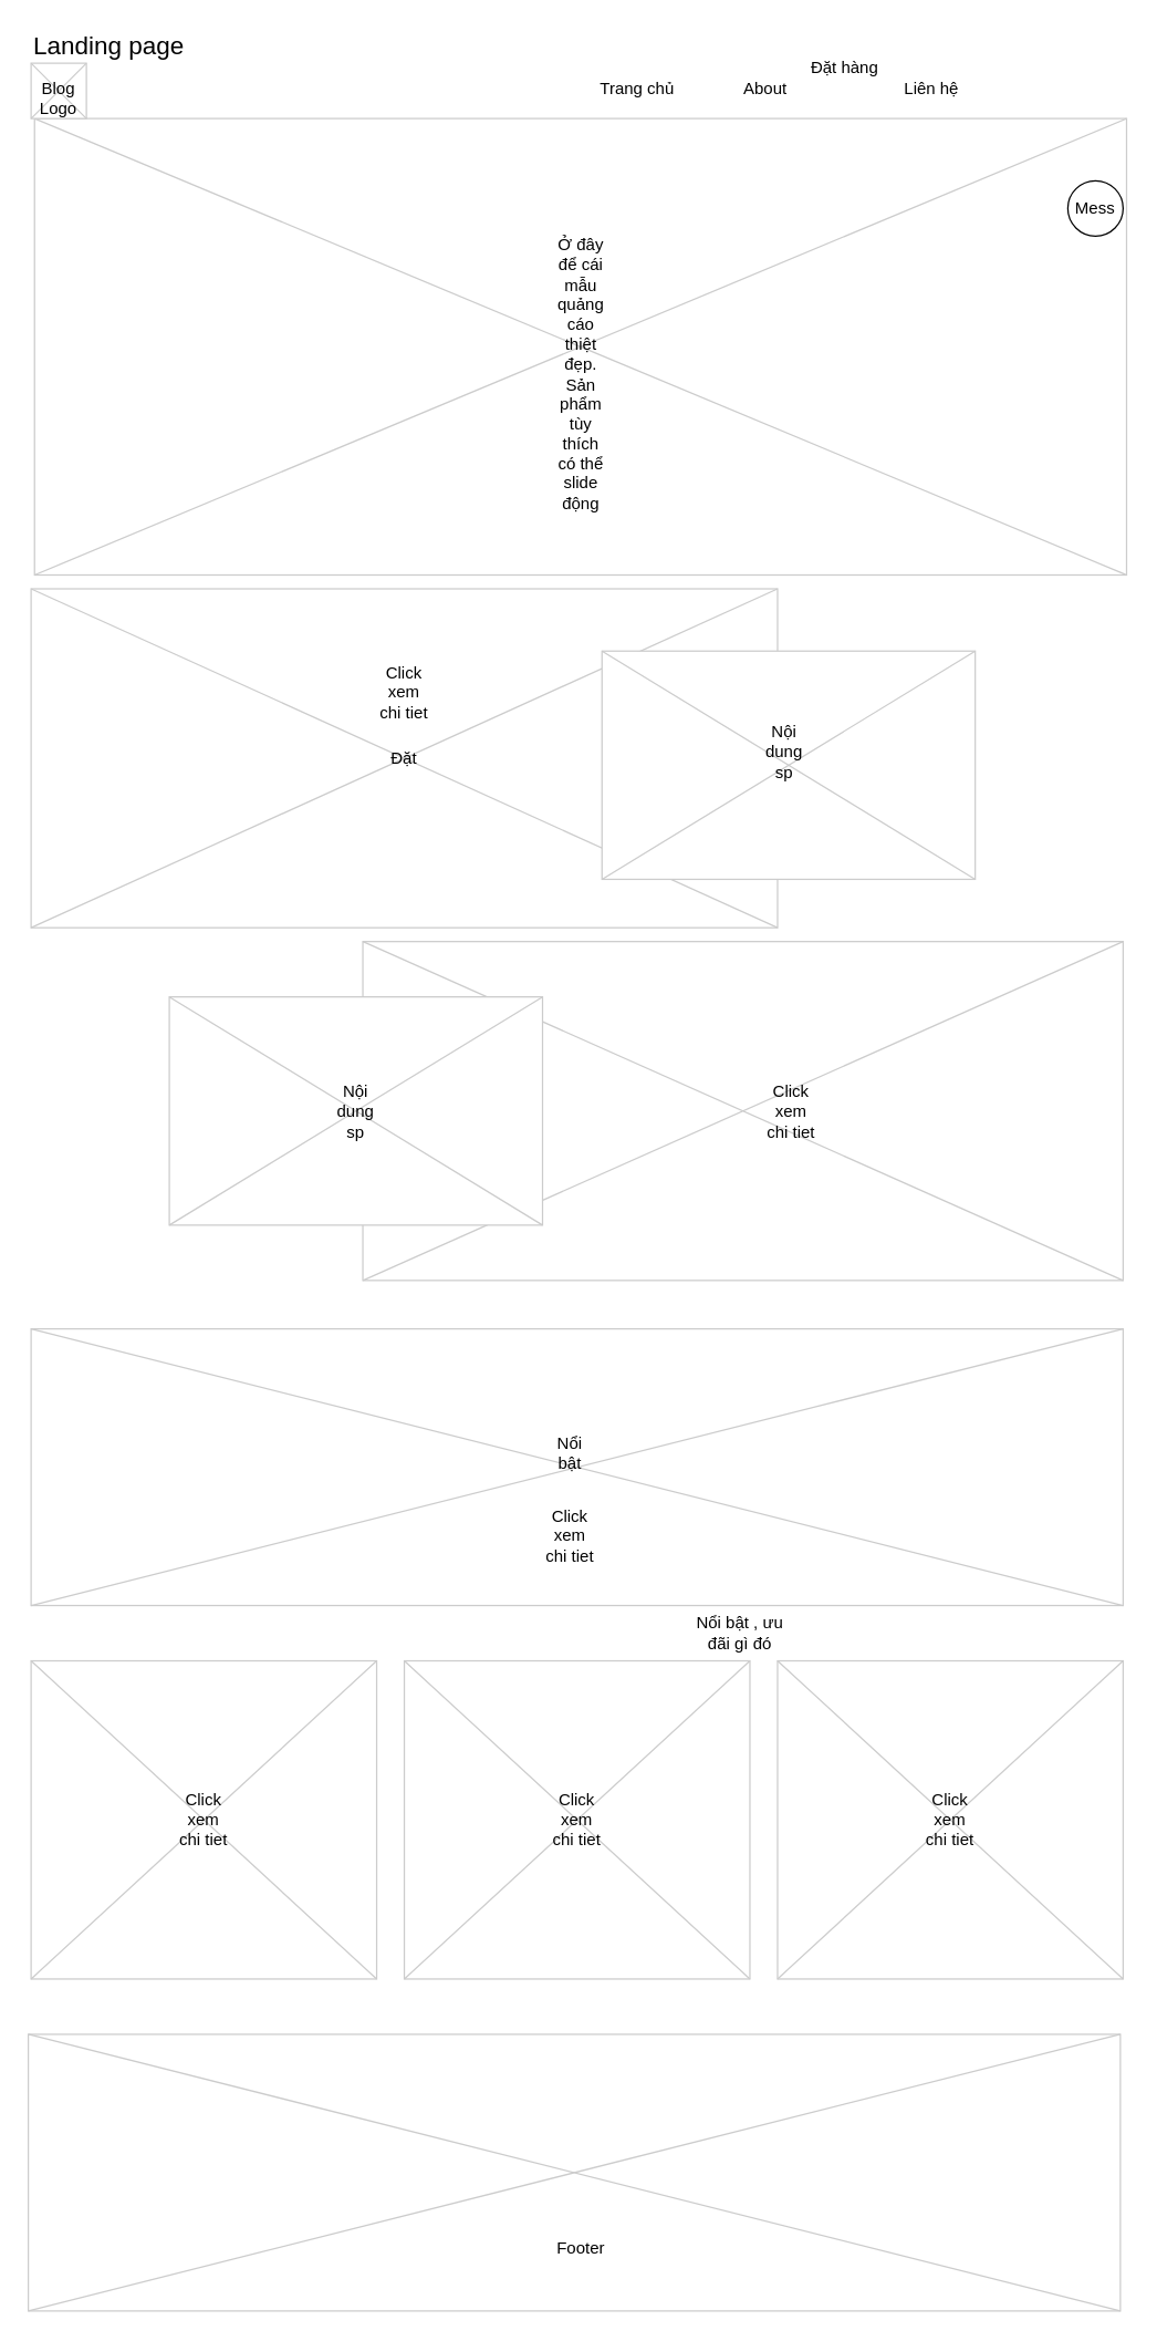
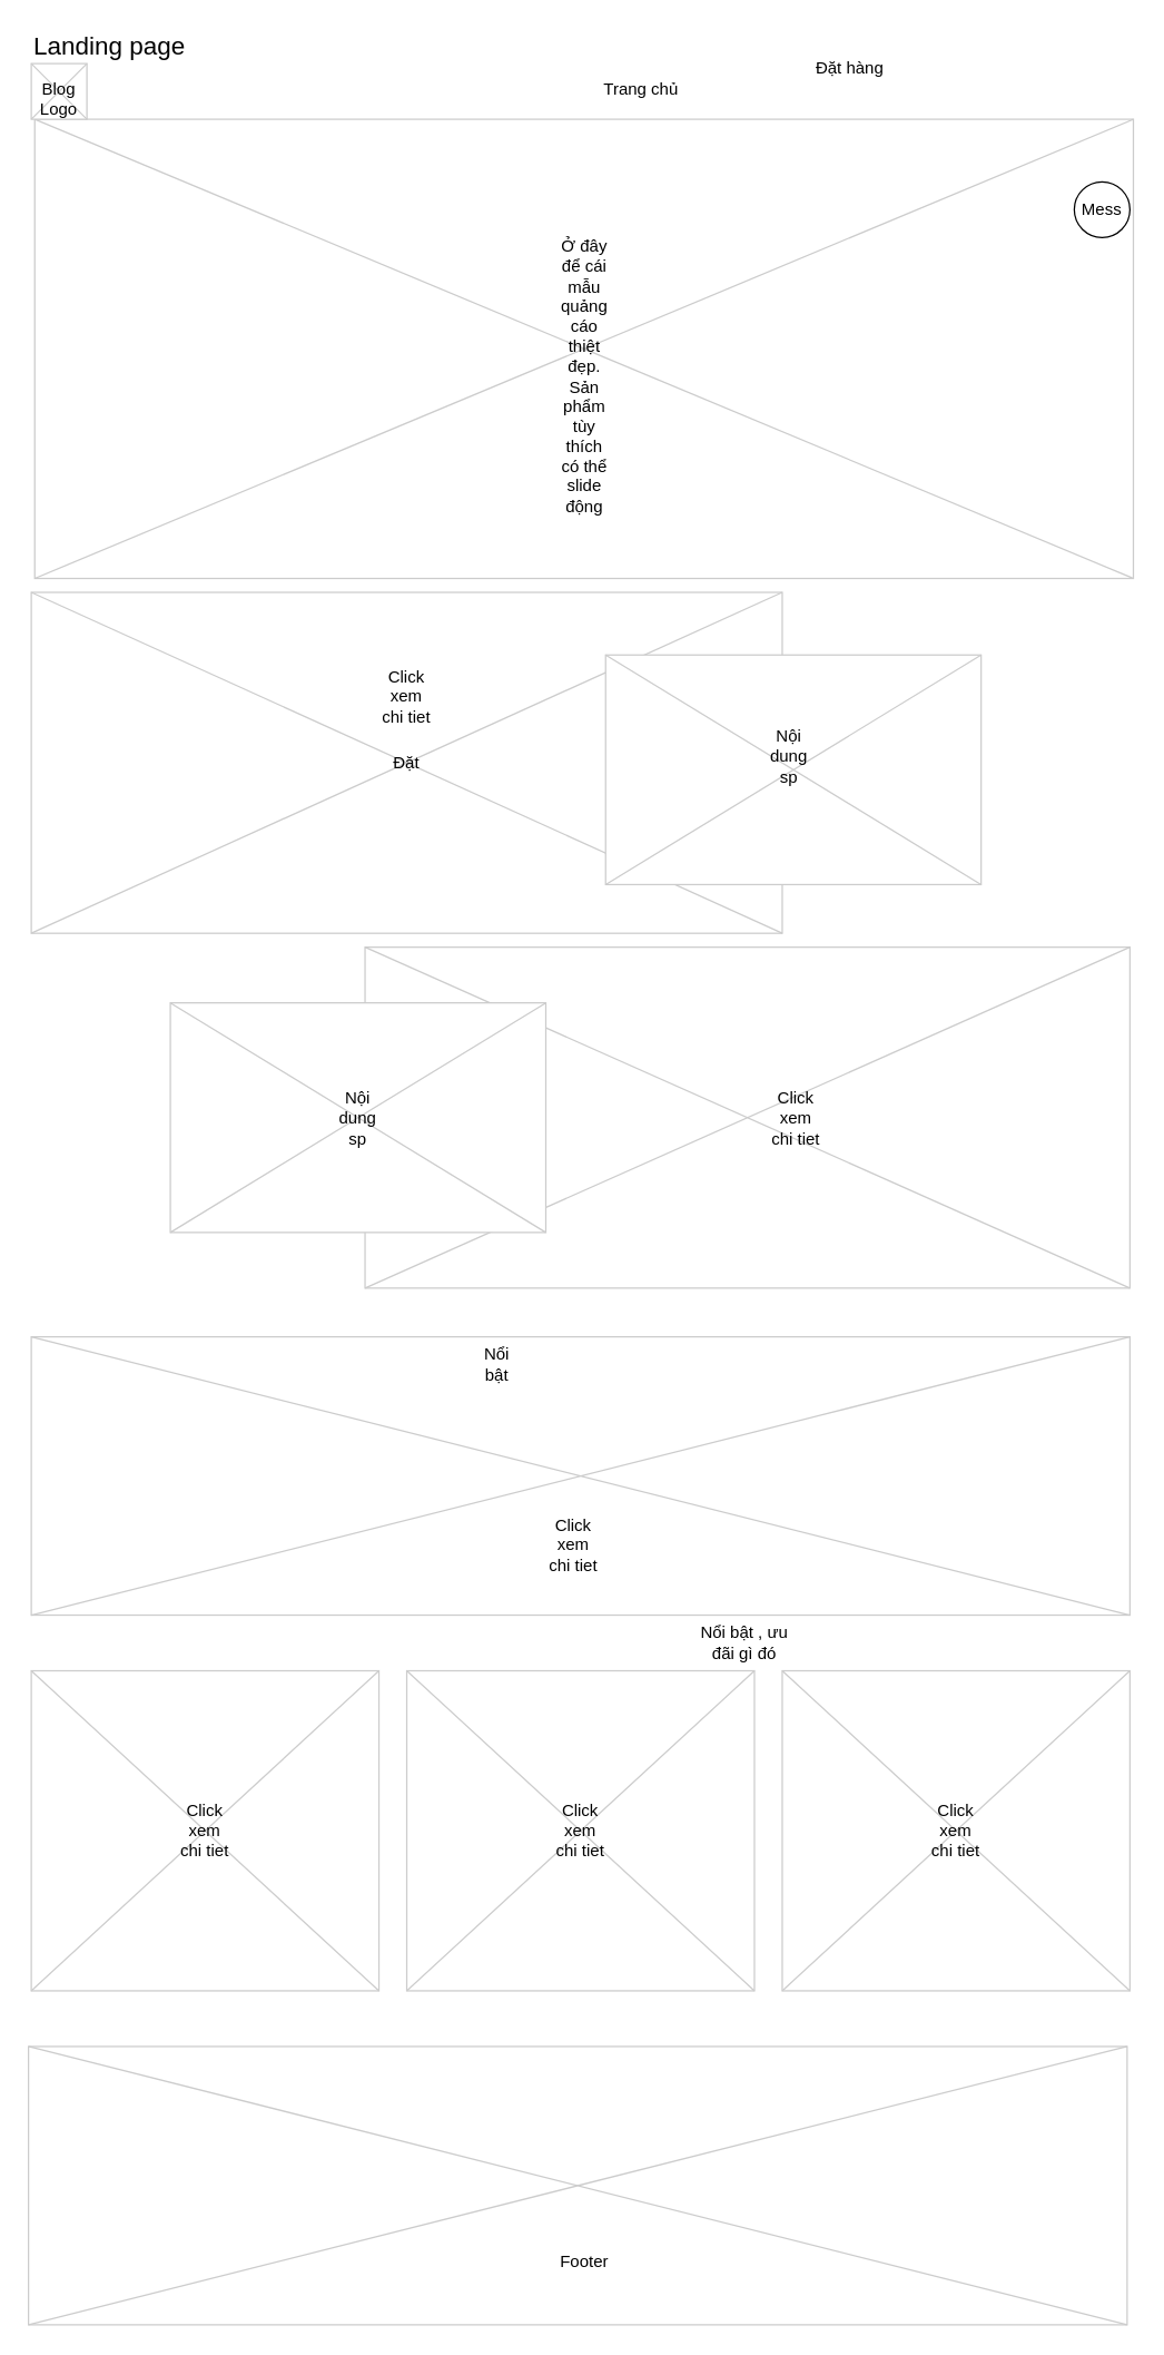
- <mxCell id="4" value="About" style="text;spacingTop=-5;" parent="1" vertex="1"><mxGeometry x="535.75" y="55" width="30" height="20" as="geometry" /></mxCell>
- <mxCell id="8" value="Liên hệ" style="text;spacingTop=-5;" parent="1" vertex="1"><mxGeometry x="652" y="55" width="30" height="20" as="geometry" /></mxCell>
- <mxCell id="17" value="Nổi bật" style="text;html=1;strokeColor=none;fillColor=none;align=center;verticalAlign=middle;whiteSpace=wrap;rounded=0;" vertex="1" parent="1"><mxGeometry x="392" y="1040" width="40" height="20" as="geometry" /></mxCell>
+ <mxCell id="17" value="Nổi bật" style="text;html=1;strokeColor=none;fillColor=none;align=center;verticalAlign=middle;whiteSpace=wrap;rounded=0;" vertex="1" parent="1"><mxGeometry x="337" y="970" width="40" height="20" as="geometry" /></mxCell>
